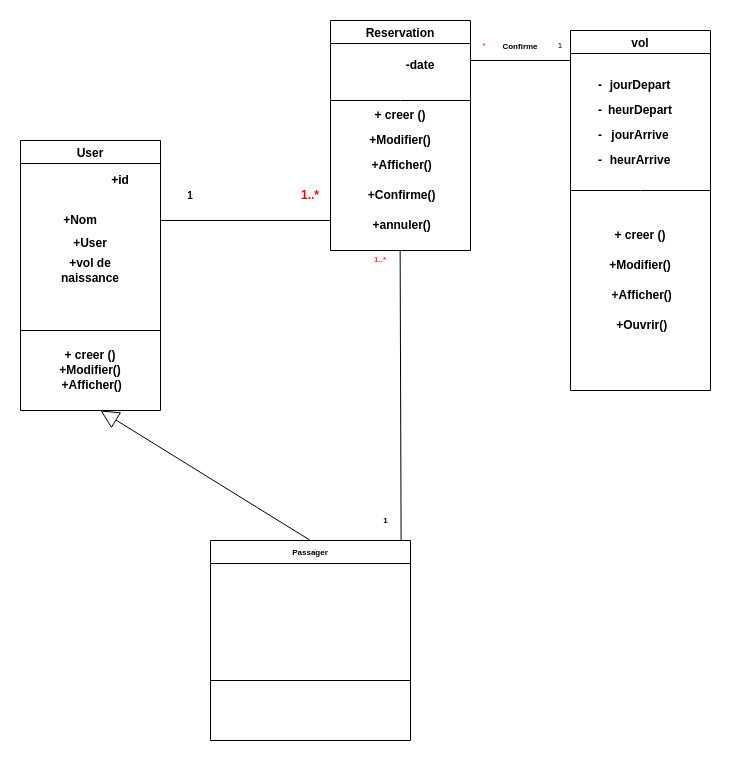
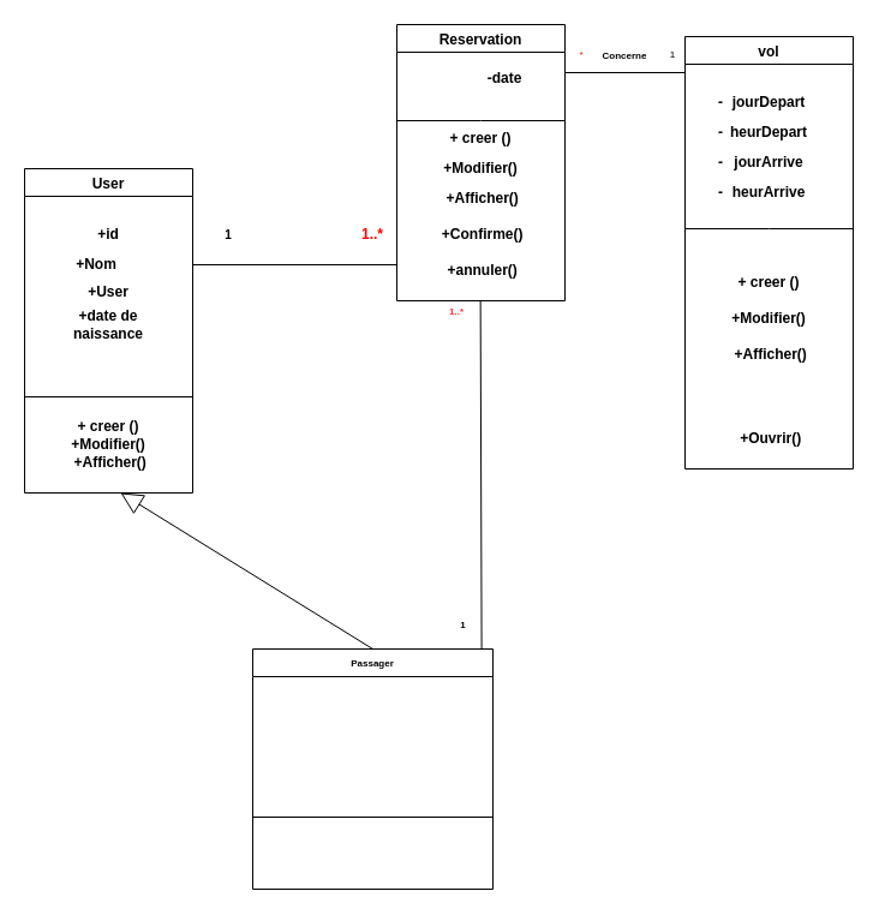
- <mxCell id="38" value="&lt;b&gt;&lt;font style=&quot;font-size: 8px&quot;&gt;Confirme&lt;/font&gt;&lt;/b&gt;" style="text;html=1;strokeColor=none;fillColor=none;align=center;verticalAlign=middle;whiteSpace=wrap;rounded=0;fontSize=10;fontColor=#000000;" parent="1" vertex="1"><mxGeometry x="490" y="30" width="60" height="30" as="geometry" /></mxCell>
+ <mxCell id="38" value="&lt;b&gt;&lt;font style=&quot;font-size: 8px&quot;&gt;Concerne&lt;/font&gt;&lt;/b&gt;" style="text;html=1;strokeColor=none;fillColor=none;align=center;verticalAlign=middle;whiteSpace=wrap;rounded=0;fontSize=10;fontColor=#000000;" parent="1" vertex="1"><mxGeometry x="490" y="30" width="60" height="30" as="geometry" /></mxCell>
- <mxCell id="3" value="&lt;b&gt;+id&lt;/b&gt;" style="text;html=1;strokeColor=none;fillColor=none;align=center;verticalAlign=middle;whiteSpace=wrap;rounded=0;" parent="2" vertex="1"><mxGeometry x="70" y="25" width="60" height="30" as="geometry" /></mxCell>
+ <mxCell id="3" value="&lt;b&gt;+id&lt;/b&gt;" style="text;html=1;strokeColor=none;fillColor=none;align=center;verticalAlign=middle;whiteSpace=wrap;rounded=0;" parent="2" vertex="1"><mxGeometry x="40" y="40" width="60" height="30" as="geometry" /></mxCell>
- <mxCell id="4" value="&lt;b&gt;+vol de naissance&lt;/b&gt;" style="text;html=1;strokeColor=none;fillColor=none;align=center;verticalAlign=middle;whiteSpace=wrap;rounded=0;" parent="2" vertex="1"><mxGeometry x="40" y="115" width="60" height="30" as="geometry" /></mxCell>
+ <mxCell id="4" value="&lt;b&gt;+date de naissance&lt;/b&gt;" style="text;html=1;strokeColor=none;fillColor=none;align=center;verticalAlign=middle;whiteSpace=wrap;rounded=0;" parent="2" vertex="1"><mxGeometry x="40" y="115" width="60" height="30" as="geometry" /></mxCell>
- <mxCell id="24" value="&lt;b&gt;&amp;nbsp;+Ouvrir()&lt;/b&gt;" style="text;html=1;strokeColor=none;fillColor=none;align=center;verticalAlign=middle;whiteSpace=wrap;rounded=0;" parent="11" vertex="1"><mxGeometry x="40" y="280" width="60" height="30" as="geometry" /></mxCell>
+ <mxCell id="24" value="&lt;b&gt;&amp;nbsp;+Ouvrir()&lt;/b&gt;" style="text;html=1;strokeColor=none;fillColor=none;align=center;verticalAlign=middle;whiteSpace=wrap;rounded=0;" parent="11" vertex="1"><mxGeometry x="40" y="320" width="60" height="30" as="geometry" /></mxCell>
